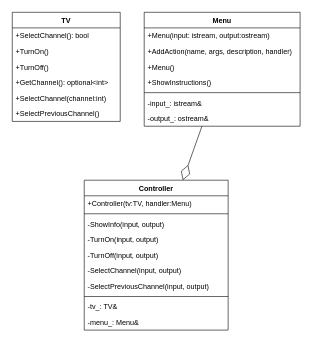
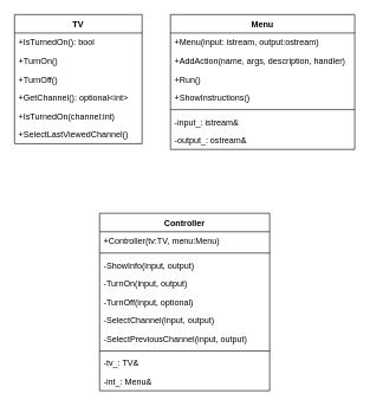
- <mxCell id="3" value="+SelectChannel(): bool" style="text;strokeColor=none;fillColor=none;align=left;verticalAlign=top;spacingLeft=4;spacingRight=4;overflow=hidden;rotatable=0;points=[[0,0.5],[1,0.5]];portConstraint=eastwest;" vertex="1" parent="2"><mxGeometry y="26" width="180" height="26" as="geometry" /></mxCell>
+ <mxCell id="3" value="+IsTurnedOn(): bool" style="text;strokeColor=none;fillColor=none;align=left;verticalAlign=top;spacingLeft=4;spacingRight=4;overflow=hidden;rotatable=0;points=[[0,0.5],[1,0.5]];portConstraint=eastwest;" vertex="1" parent="2"><mxGeometry y="26" width="180" height="26" as="geometry" /></mxCell>
- <mxCell id="12" value="+Menu()" style="text;strokeColor=none;fillColor=none;align=left;verticalAlign=top;spacingLeft=4;spacingRight=4;overflow=hidden;rotatable=0;points=[[0,0.5],[1,0.5]];portConstraint=eastwest;" vertex="1" parent="9"><mxGeometry y="78" width="260" height="26" as="geometry" /></mxCell>
+ <mxCell id="12" value="+Run()" style="text;strokeColor=none;fillColor=none;align=left;verticalAlign=top;spacingLeft=4;spacingRight=4;overflow=hidden;rotatable=0;points=[[0,0.5],[1,0.5]];portConstraint=eastwest;" vertex="1" parent="9"><mxGeometry y="78" width="260" height="26" as="geometry" /></mxCell>
- <mxCell id="7" value="+SelectChannel(channel:int)" style="text;strokeColor=none;fillColor=none;align=left;verticalAlign=top;spacingLeft=4;spacingRight=4;overflow=hidden;rotatable=0;points=[[0,0.5],[1,0.5]];portConstraint=eastwest;" vertex="1" parent="2"><mxGeometry y="130" width="180" height="26" as="geometry" /></mxCell>
+ <mxCell id="7" value="+IsTurnedOn(channel:int)" style="text;strokeColor=none;fillColor=none;align=left;verticalAlign=top;spacingLeft=4;spacingRight=4;overflow=hidden;rotatable=0;points=[[0,0.5],[1,0.5]];portConstraint=eastwest;" vertex="1" parent="2"><mxGeometry y="130" width="180" height="26" as="geometry" /></mxCell>
- <mxCell id="8" value="+SelectPreviousChannel()" style="text;strokeColor=none;fillColor=none;align=left;verticalAlign=top;spacingLeft=4;spacingRight=4;overflow=hidden;rotatable=0;points=[[0,0.5],[1,0.5]];portConstraint=eastwest;" vertex="1" parent="2"><mxGeometry y="156" width="180" height="26" as="geometry" /></mxCell>
+ <mxCell id="8" value="+SelectLastViewedChannel()" style="text;strokeColor=none;fillColor=none;align=left;verticalAlign=top;spacingLeft=4;spacingRight=4;overflow=hidden;rotatable=0;points=[[0,0.5],[1,0.5]];portConstraint=eastwest;" vertex="1" parent="2"><mxGeometry y="156" width="180" height="26" as="geometry" /></mxCell>
- <mxCell id="28" value="" style="endArrow=diamondThin;endFill=0;endSize=24;html=1;rounded=0;" edge="1" parent="1" source="9" target="17"><mxGeometry width="160" relative="1" as="geometry"><mxPoint x="60" y="180" as="sourcePoint" /><mxPoint x="220" y="180" as="targetPoint" /></mxGeometry></mxCell>
- <mxCell id="18" value="+Controller(tv:TV, handler:Menu)" style="text;strokeColor=none;fillColor=none;align=left;verticalAlign=top;spacingLeft=4;spacingRight=4;overflow=hidden;rotatable=0;points=[[0,0.5],[1,0.5]];portConstraint=eastwest;" vertex="1" parent="17"><mxGeometry y="26" width="240" height="26" as="geometry" /></mxCell>
+ <mxCell id="18" value="+Controller(tv:TV, menu:Menu)" style="text;strokeColor=none;fillColor=none;align=left;verticalAlign=top;spacingLeft=4;spacingRight=4;overflow=hidden;rotatable=0;points=[[0,0.5],[1,0.5]];portConstraint=eastwest;" vertex="1" parent="17"><mxGeometry y="26" width="240" height="26" as="geometry" /></mxCell>
- <mxCell id="22" value="-TurnOff(input, output)" style="text;strokeColor=none;fillColor=none;align=left;verticalAlign=top;spacingLeft=4;spacingRight=4;overflow=hidden;rotatable=0;points=[[0,0.5],[1,0.5]];portConstraint=eastwest;" vertex="1" parent="17"><mxGeometry y="112" width="240" height="26" as="geometry" /></mxCell>
+ <mxCell id="22" value="-TurnOff(input, optional)" style="text;strokeColor=none;fillColor=none;align=left;verticalAlign=top;spacingLeft=4;spacingRight=4;overflow=hidden;rotatable=0;points=[[0,0.5],[1,0.5]];portConstraint=eastwest;" vertex="1" parent="17"><mxGeometry y="112" width="240" height="26" as="geometry" /></mxCell>
- <mxCell id="27" value="-menu_: Menu&amp;" style="text;strokeColor=none;fillColor=none;align=left;verticalAlign=top;spacingLeft=4;spacingRight=4;overflow=hidden;rotatable=0;points=[[0,0.5],[1,0.5]];portConstraint=eastwest;" vertex="1" parent="17"><mxGeometry y="224" width="240" height="26" as="geometry" /></mxCell>
+ <mxCell id="27" value="-int_: Menu&amp;" style="text;strokeColor=none;fillColor=none;align=left;verticalAlign=top;spacingLeft=4;spacingRight=4;overflow=hidden;rotatable=0;points=[[0,0.5],[1,0.5]];portConstraint=eastwest;" vertex="1" parent="17"><mxGeometry y="224" width="240" height="26" as="geometry" /></mxCell>
